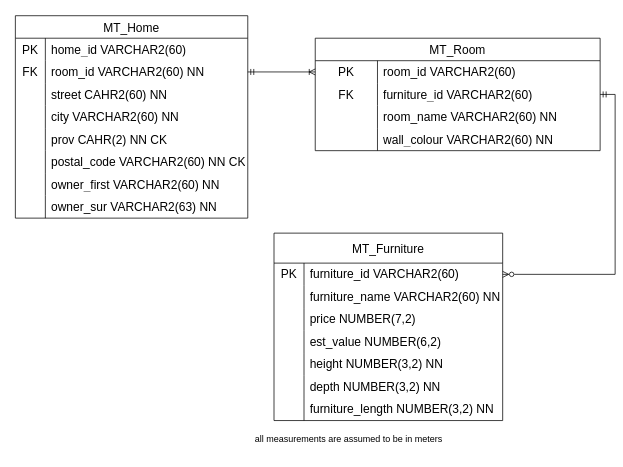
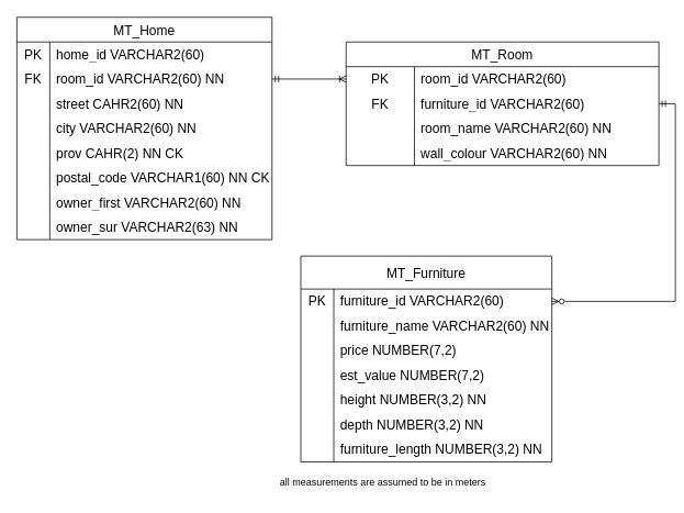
- <mxCell id="20" value="postal_code VARCHAR2(60) NN CK" style="shape=partialRectangle;html=1;whiteSpace=wrap;connectable=0;fillColor=none;top=0;left=0;bottom=0;right=0;align=left;spacingLeft=6;overflow=hidden;strokeColor=inherit;fontSize=16;" vertex="1" parent="18"><mxGeometry x="40" width="270" height="30" as="geometry"><mxRectangle width="270" height="30" as="alternateBounds" /></mxGeometry></mxCell>
+ <mxCell id="20" value="postal_code VARCHAR1(60) NN CK" style="shape=partialRectangle;html=1;whiteSpace=wrap;connectable=0;fillColor=none;top=0;left=0;bottom=0;right=0;align=left;spacingLeft=6;overflow=hidden;strokeColor=inherit;fontSize=16;" vertex="1" parent="18"><mxGeometry x="40" width="270" height="30" as="geometry"><mxRectangle width="270" height="30" as="alternateBounds" /></mxGeometry></mxCell>
- <mxCell id="52" value="est_value NUMBER(6,2)" style="shape=partialRectangle;html=1;whiteSpace=wrap;connectable=0;fillColor=none;top=0;left=0;bottom=0;right=0;align=left;spacingLeft=6;overflow=hidden;strokeColor=inherit;fontSize=16;" vertex="1" parent="50"><mxGeometry x="40" width="265" height="30" as="geometry"><mxRectangle width="265" height="30" as="alternateBounds" /></mxGeometry></mxCell>
+ <mxCell id="52" value="est_value NUMBER(7,2)" style="shape=partialRectangle;html=1;whiteSpace=wrap;connectable=0;fillColor=none;top=0;left=0;bottom=0;right=0;align=left;spacingLeft=6;overflow=hidden;strokeColor=inherit;fontSize=16;" vertex="1" parent="50"><mxGeometry x="40" width="265" height="30" as="geometry"><mxRectangle width="265" height="30" as="alternateBounds" /></mxGeometry></mxCell>
